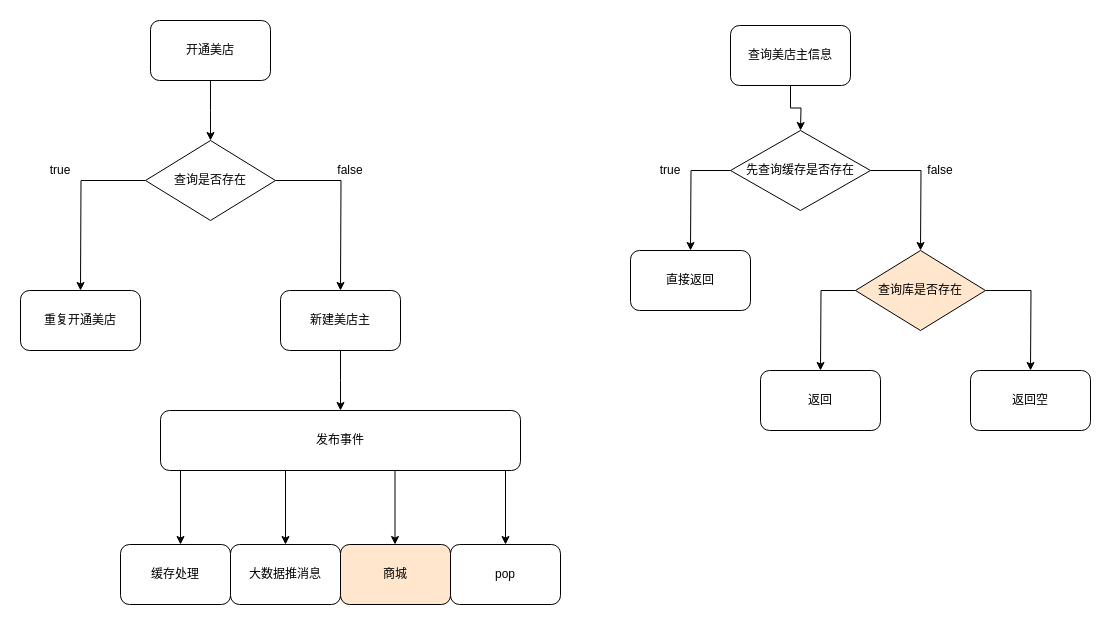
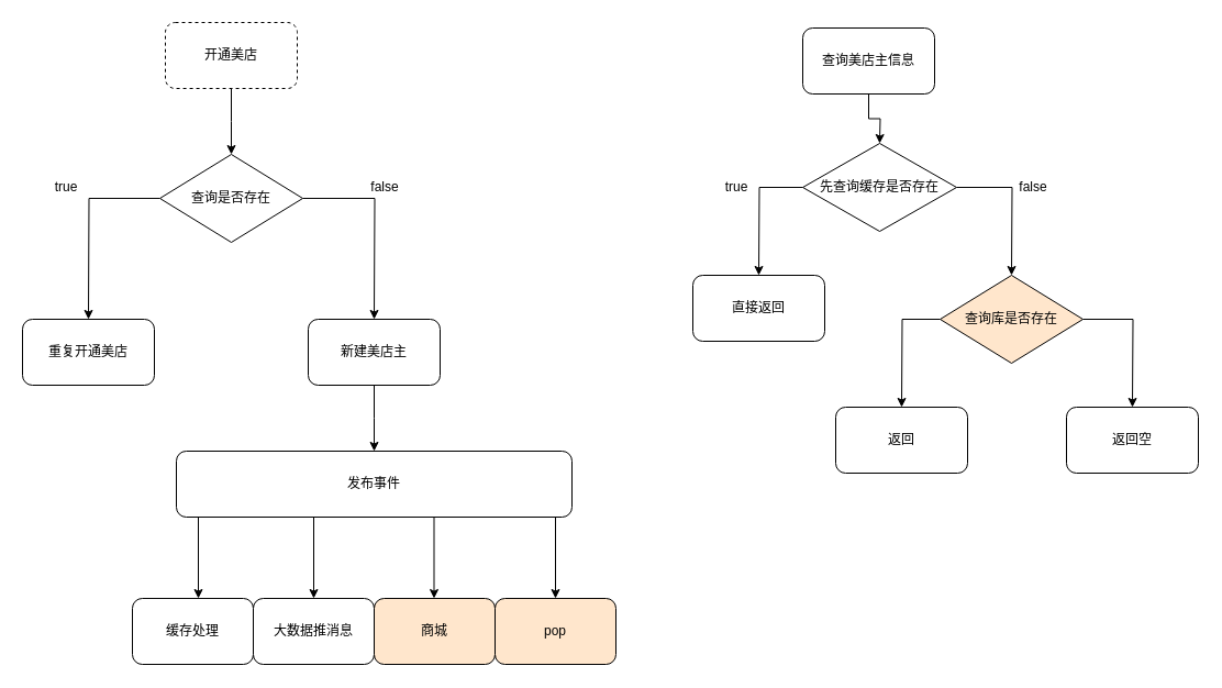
- <mxCell id="16" value="开通美店" style="rounded=1;whiteSpace=wrap;html=1;" vertex="1" parent="1"><mxGeometry x="150" y="20" width="120" height="60" as="geometry" /></mxCell>
+ <mxCell id="16" value="开通美店" style="rounded=1;whiteSpace=wrap;html=1;dashed=1;" vertex="1" parent="1"><mxGeometry x="150" y="20" width="120" height="60" as="geometry" /></mxCell>
- <mxCell id="32" value="pop" style="rounded=1;whiteSpace=wrap;html=1;" vertex="1" parent="1"><mxGeometry x="450" y="544" width="110" height="60" as="geometry" /></mxCell>
+ <mxCell id="32" value="pop" style="rounded=1;whiteSpace=wrap;html=1;fillColor=#ffe6cc;" vertex="1" parent="1"><mxGeometry x="450" y="544" width="110" height="60" as="geometry" /></mxCell>
